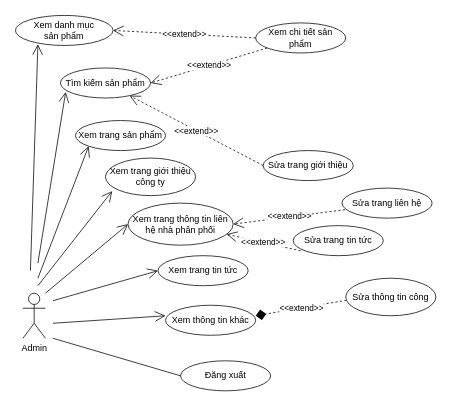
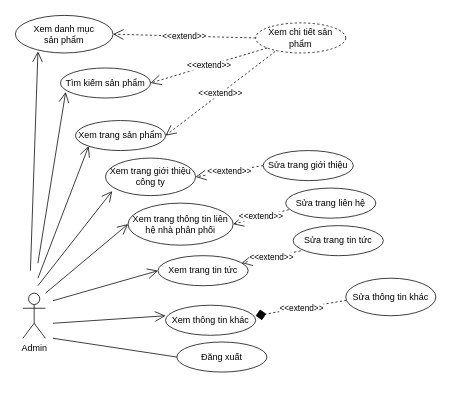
- <mxCell id="19" value="Xem danh mục &lt;br&gt;sản phẩm" style="ellipse;whiteSpace=wrap;html=1;" parent="1" vertex="1"><mxGeometry x="20" y="20" width="130" height="40" as="geometry" /></mxCell>
+ <mxCell id="19" value="Xem danh mục &lt;br&gt;sản phẩm" style="ellipse;whiteSpace=wrap;html=1;" parent="1" vertex="1"><mxGeometry x="20" y="20" width="130" height="50" as="geometry" /></mxCell>
- <mxCell id="14" value="Xem chi tiết sản phẩm" style="ellipse;whiteSpace=wrap;html=1;" parent="1" vertex="1"><mxGeometry x="340" y="30" width="120" height="40" as="geometry" /></mxCell>
+ <mxCell id="14" value="Xem chi tiết sản phẩm" style="ellipse;whiteSpace=wrap;html=1;dashed=1;" parent="1" vertex="1"><mxGeometry x="340" y="30" width="120" height="40" as="geometry" /></mxCell>
+ <mxCell id="16" value="&amp;lt;&amp;lt;extend&amp;gt;&amp;gt;" style="endArrow=open;endSize=12;dashed=1;html=1;exitX=0.217;exitY=0.95;exitDx=0;exitDy=0;entryX=1;entryY=0.5;entryDx=0;entryDy=0;exitPerimeter=0;" parent="1" source="14" target="15" edge="1"><mxGeometry width="160" relative="1" as="geometry"><mxPoint x="390" y="132.5" as="sourcePoint" /><mxPoint x="360" y="225" as="targetPoint" /></mxGeometry></mxCell>
- <mxCell id="26" value="&amp;lt;&amp;lt;extend&amp;gt;&amp;gt;" style="endArrow=open;endSize=12;dashed=1;html=1;exitX=0;exitY=0.5;exitDx=0;exitDy=0;" parent="1" source="25" target="17" edge="1"><mxGeometry width="160" relative="1" as="geometry"><mxPoint x="394.08" y="288.72" as="sourcePoint" /><mxPoint x="320" y="308" as="targetPoint" /></mxGeometry></mxCell>
+ <mxCell id="26" value="&amp;lt;&amp;lt;extend&amp;gt;&amp;gt;" style="endArrow=open;endSize=12;dashed=1;html=1;exitX=0;exitY=0.5;exitDx=0;exitDy=0;entryX=1;entryY=0.5;entryDx=0;entryDy=0;" parent="1" source="25" target="7" edge="1"><mxGeometry width="160" relative="1" as="geometry"><mxPoint x="394.08" y="288.72" as="sourcePoint" /><mxPoint x="320" y="308" as="targetPoint" /></mxGeometry></mxCell>
- <mxCell id="23" value="Sửa trang liên hệ" style="ellipse;whiteSpace=wrap;html=1;" parent="1" vertex="1"><mxGeometry x="455" y="250" width="120" height="40" as="geometry" /></mxCell>
+ <mxCell id="23" value="Sửa trang liên hệ" style="ellipse;whiteSpace=wrap;html=1;" parent="1" vertex="1"><mxGeometry x="380" y="250" width="120" height="40" as="geometry" /></mxCell>
- <mxCell id="12" value="&amp;lt;&amp;lt;extend&amp;gt;&amp;gt;" style="endArrow=open;endSize=12;dashed=1;html=1;exitX=0.083;exitY=0.838;exitDx=0;exitDy=0;exitPerimeter=0;" parent="1" source="13" target="5" edge="1"><mxGeometry width="160" relative="1" as="geometry"><mxPoint x="410" y="280" as="sourcePoint" /><mxPoint x="528.96" y="325" as="targetPoint" /></mxGeometry></mxCell>
+ <mxCell id="12" value="&amp;lt;&amp;lt;extend&amp;gt;&amp;gt;" style="endArrow=open;endSize=12;dashed=1;html=1;exitX=0.083;exitY=0.838;exitDx=0;exitDy=0;exitPerimeter=0;" parent="1" source="13" target="4" edge="1"><mxGeometry width="160" relative="1" as="geometry"><mxPoint x="410" y="280" as="sourcePoint" /><mxPoint x="528.96" y="325" as="targetPoint" /></mxGeometry></mxCell>
- <mxCell id="22" value="Sửa thông tin công" style="ellipse;whiteSpace=wrap;html=1;" parent="1" vertex="1"><mxGeometry x="460" y="370" width="120" height="50" as="geometry" /></mxCell>
+ <mxCell id="22" value="Sửa thông tin khác" style="ellipse;whiteSpace=wrap;html=1;" parent="1" vertex="1"><mxGeometry x="460" y="370" width="120" height="50" as="geometry" /></mxCell>
- <mxCell id="3" value="Đăng xuất" style="ellipse;whiteSpace=wrap;html=1;" parent="1" vertex="1"><mxGeometry x="240" y="480" width="120" height="40" as="geometry" /></mxCell>
+ <mxCell id="3" value="Đăng xuất" style="ellipse;whiteSpace=wrap;html=1;" parent="1" vertex="1"><mxGeometry x="235" y="455" width="120" height="40" as="geometry" /></mxCell>
